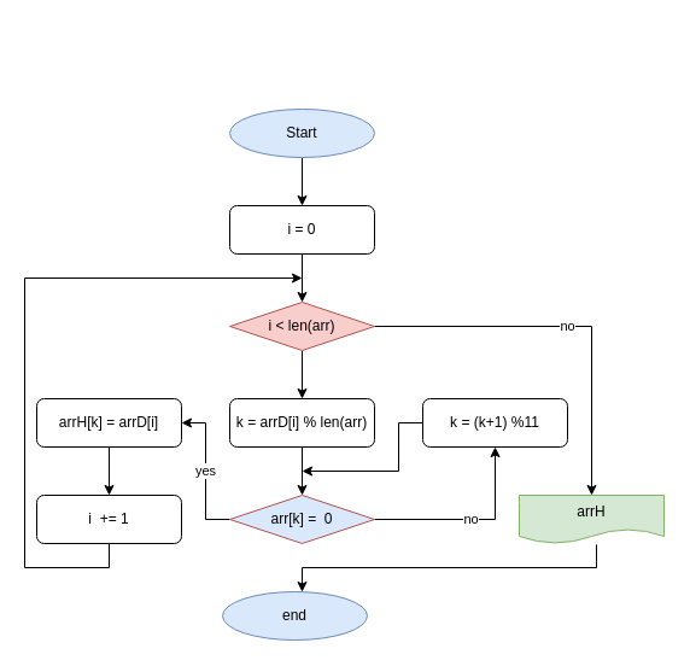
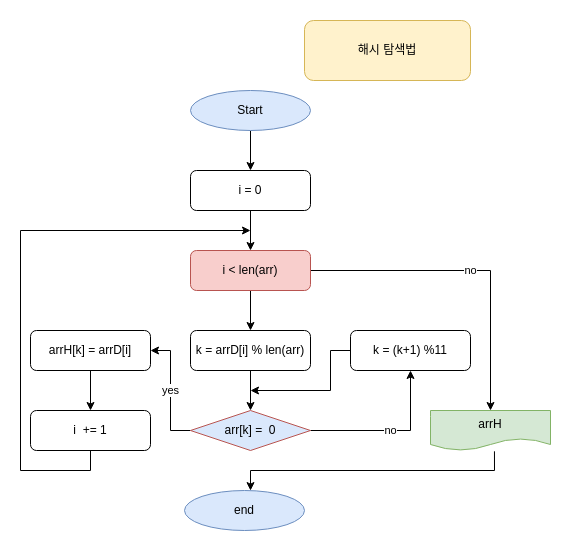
+ <mxCell id="15" value="해시 탐색법" style="rounded=1;whiteSpace=wrap;html=1;fillColor=#fff2cc;strokeColor=#d6b656;" vertex="1" parent="1"><mxGeometry x="304" y="20" width="166" height="60" as="geometry" /></mxCell>
- <mxCell id="4" value="i &amp;lt; len(arr)" style="rhombus;whiteSpace=wrap;html=1;fillColor=#f8cecc;strokeColor=#b85450;" vertex="1" parent="1"><mxGeometry x="190" y="250" width="120" height="40" as="geometry" /></mxCell>
+ <mxCell id="4" value="i &amp;lt; len(arr)" style="whiteSpace=wrap;html=1;fillColor=#f8cecc;strokeColor=#b85450;rounded=1;" vertex="1" parent="1"><mxGeometry x="190" y="250" width="120" height="40" as="geometry" /></mxCell>
